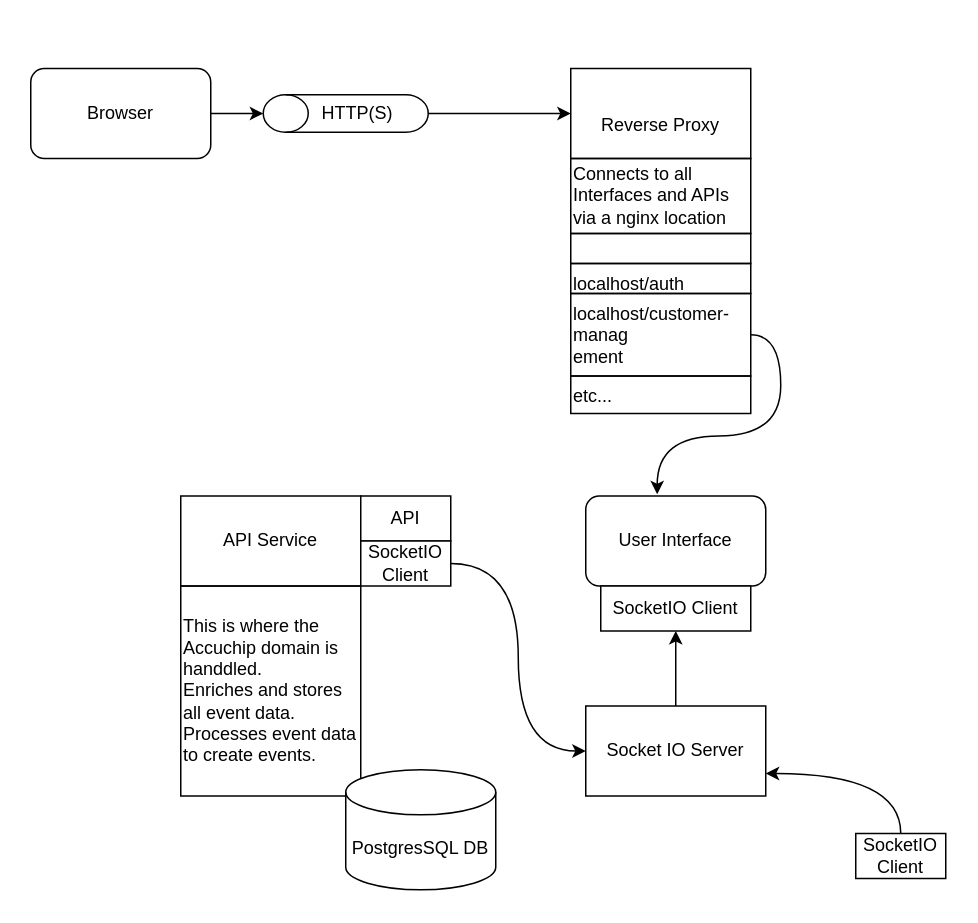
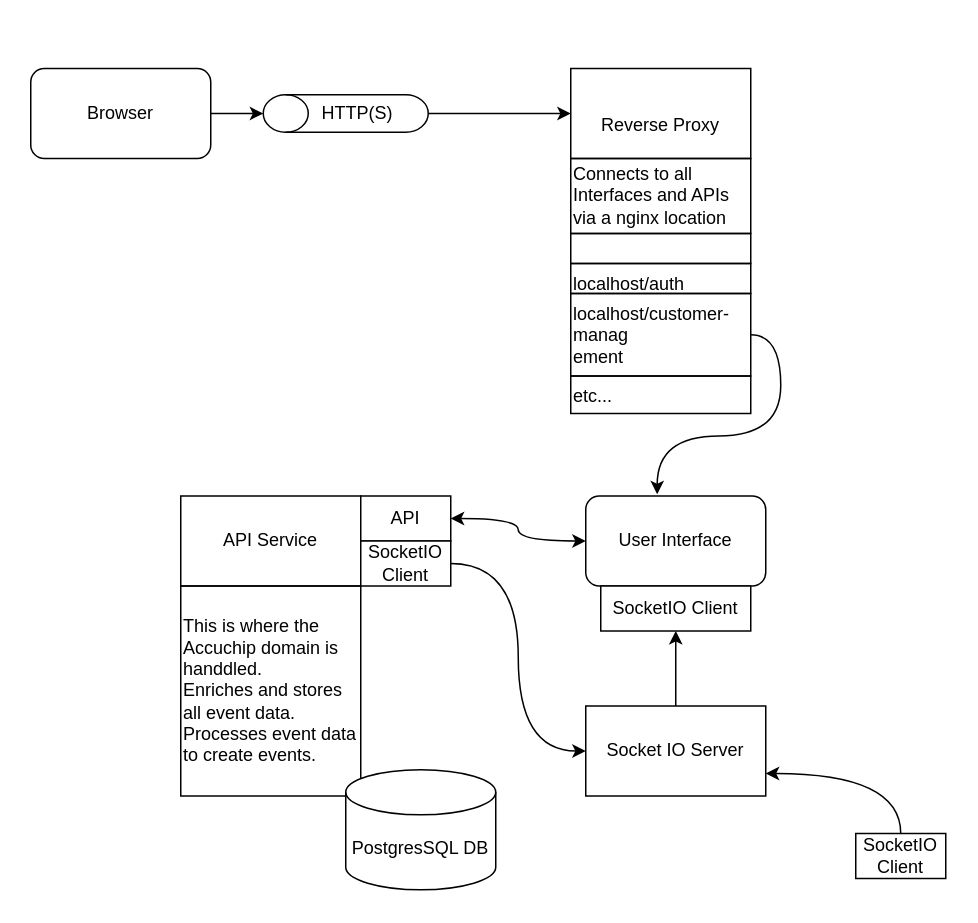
+ <mxCell id="11" style="edgeStyle=orthogonalEdgeStyle;curved=1;orthogonalLoop=1;jettySize=auto;html=1;exitX=1;exitY=0.5;exitDx=0;exitDy=0;entryX=0;entryY=0.5;entryDx=0;entryDy=0;startArrow=classic;startFill=1;endArrow=classic;endFill=1;" parent="1" source="12" target="5" edge="1"><mxGeometry relative="1" as="geometry" /></mxCell>
